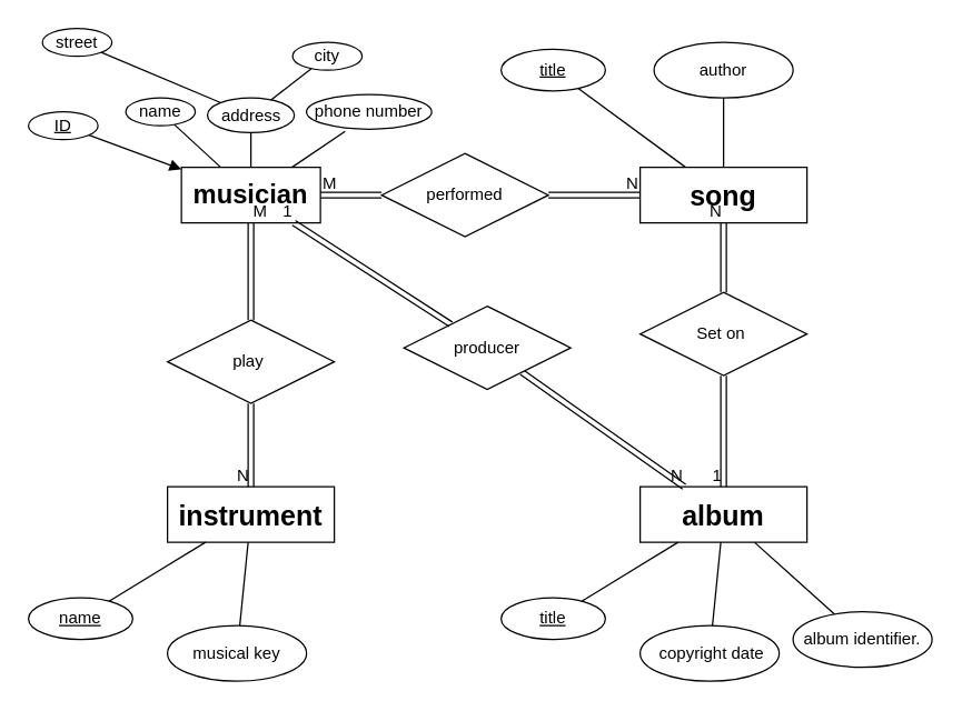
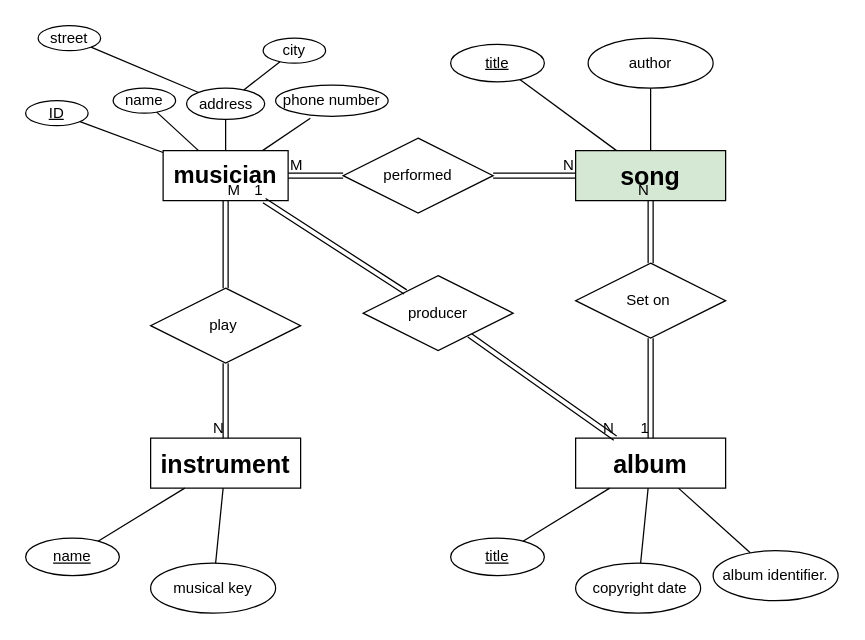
- <mxCell id="7" value="" style="endArrow=block;html=1;rounded=0;" parent="1" source="6" target="2" edge="1"><mxGeometry relative="1" as="geometry"><mxPoint x="183" y="100" as="sourcePoint" /><mxPoint x="187" y="130" as="targetPoint" /></mxGeometry></mxCell>
+ <mxCell id="7" value="" style="endArrow=none;html=1;rounded=0;" parent="1" source="6" target="2" edge="1"><mxGeometry relative="1" as="geometry"><mxPoint x="183" y="100" as="sourcePoint" /><mxPoint x="187" y="130" as="targetPoint" /></mxGeometry></mxCell>
- <mxCell id="27" value="&lt;span style=&quot;font-size: 20px;&quot;&gt;&lt;b&gt;song&lt;/b&gt;&lt;/span&gt;" style="whiteSpace=wrap;html=1;align=center;" parent="1" vertex="1"><mxGeometry x="460" y="120" width="120" height="40" as="geometry" /></mxCell>
+ <mxCell id="27" value="&lt;span style=&quot;font-size: 20px;&quot;&gt;&lt;b&gt;song&lt;/b&gt;&lt;/span&gt;" style="whiteSpace=wrap;html=1;align=center;fillColor=#d5e8d4;" parent="1" vertex="1"><mxGeometry x="460" y="120" width="120" height="40" as="geometry" /></mxCell>
